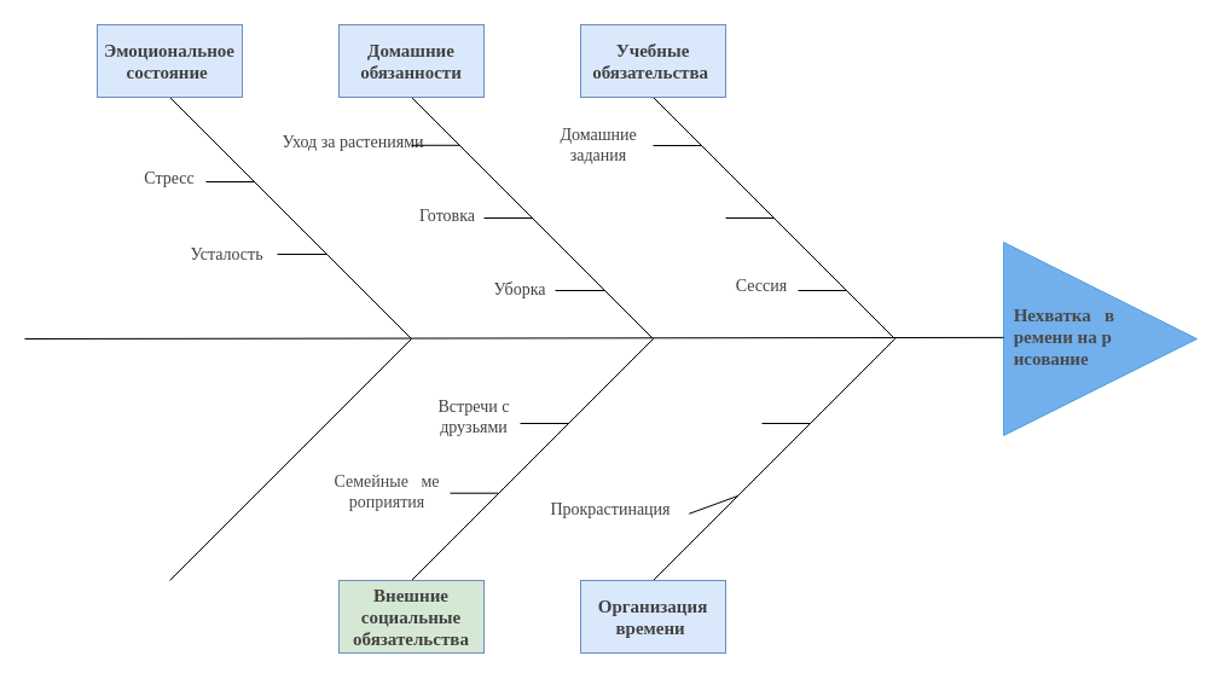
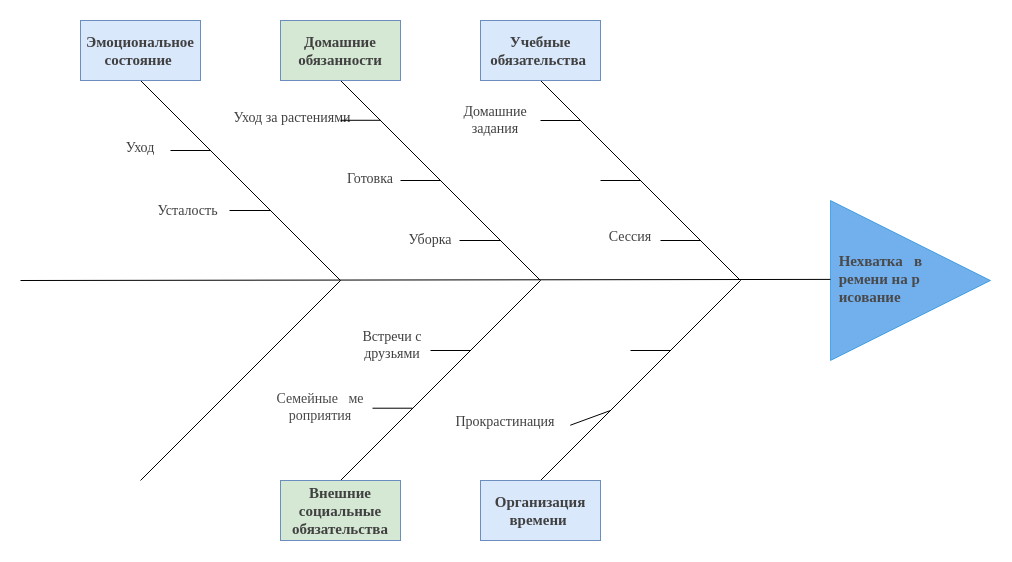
- <mxCell id="19" value="&lt;b style=&quot;color: rgb(64, 64, 64); font-family: &amp;quot;Comic Sans MS&amp;quot;; font-size: 15px; text-align: left;&quot;&gt;Домашние обязанности&lt;/b&gt;" style="rounded=0;whiteSpace=wrap;html=1;fillColor=#dae8fc;strokeColor=#6c8ebf;" vertex="1" parent="1"><mxGeometry x="280" y="20" width="120" height="60" as="geometry" /></mxCell>
+ <mxCell id="19" value="&lt;b style=&quot;color: rgb(64, 64, 64); font-family: &amp;quot;Comic Sans MS&amp;quot;; font-size: 15px; text-align: left;&quot;&gt;Домашние обязанности&lt;/b&gt;" style="rounded=0;whiteSpace=wrap;html=1;fillColor=#d5e8d4;strokeColor=#6c8ebf;" vertex="1" parent="1"><mxGeometry x="280" y="20" width="120" height="60" as="geometry" /></mxCell>
- <mxCell id="32" value="&lt;font face=&quot;Comic Sans MS&quot;&gt;&lt;span style=&quot;font-size: 14px;&quot;&gt;Стресс&lt;/span&gt;&lt;/font&gt;" style="text;html=1;align=center;verticalAlign=middle;whiteSpace=wrap;rounded=0;labelBackgroundColor=none;fontColor=#404040;" vertex="1" parent="1"><mxGeometry x="105" y="138" width="70" height="20" as="geometry" /></mxCell>
+ <mxCell id="32" value="&lt;font face=&quot;Comic Sans MS&quot;&gt;&lt;span style=&quot;font-size: 14px;&quot;&gt;Уход&lt;/span&gt;&lt;/font&gt;" style="text;html=1;align=center;verticalAlign=middle;whiteSpace=wrap;rounded=0;labelBackgroundColor=none;fontColor=#404040;" vertex="1" parent="1"><mxGeometry x="105" y="138" width="70" height="20" as="geometry" /></mxCell>
